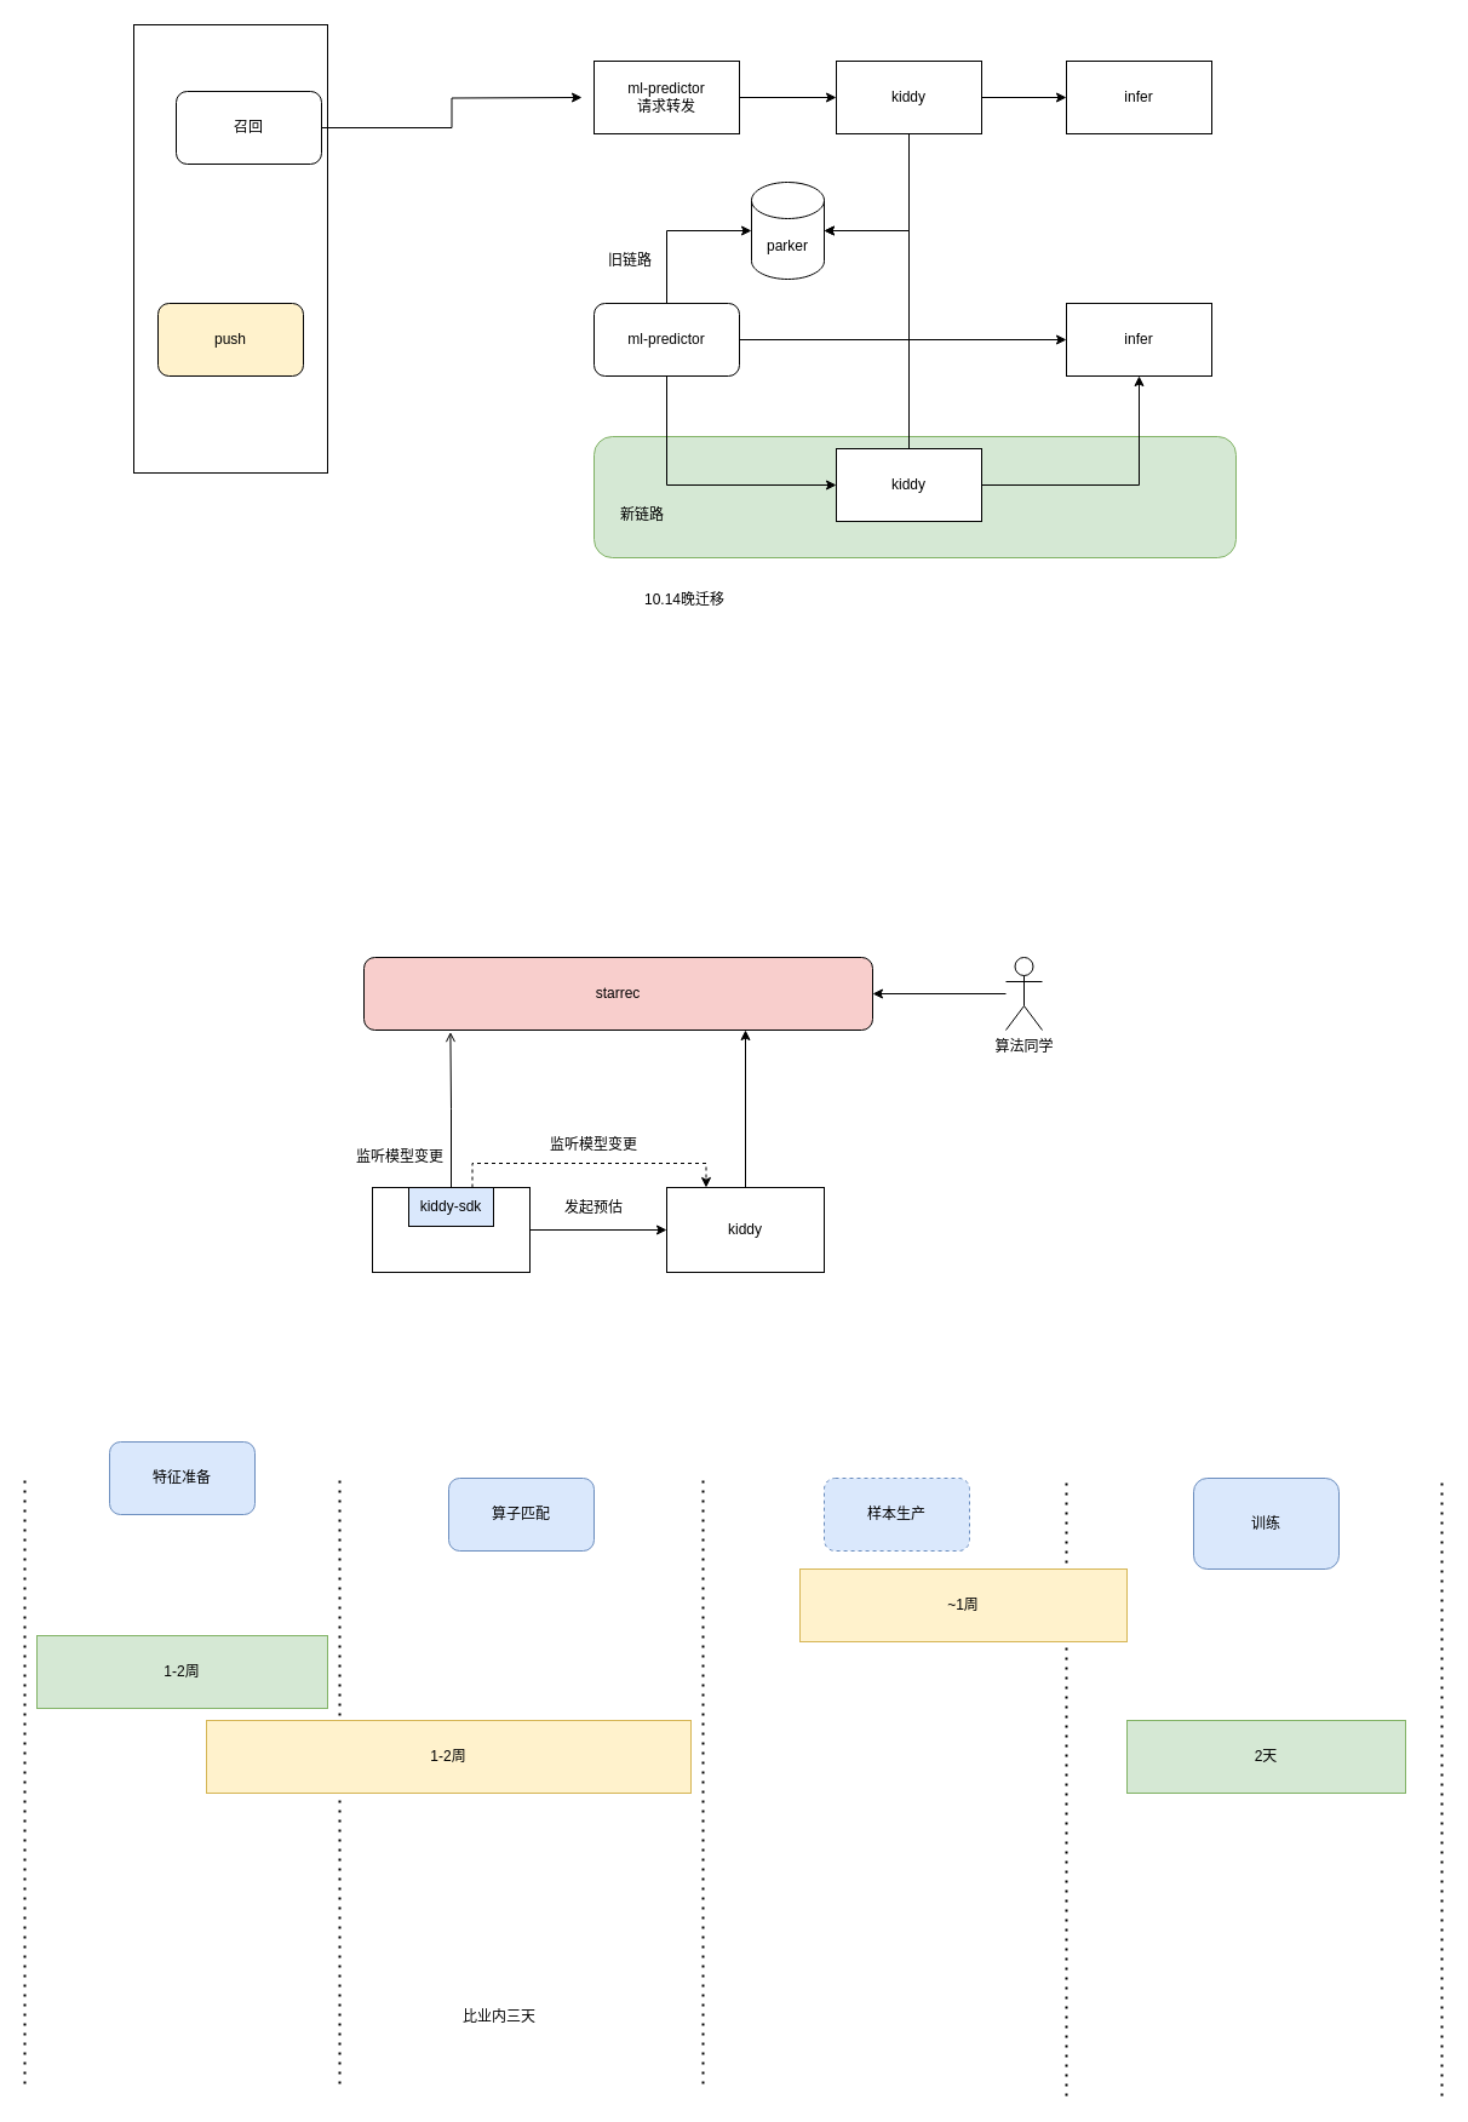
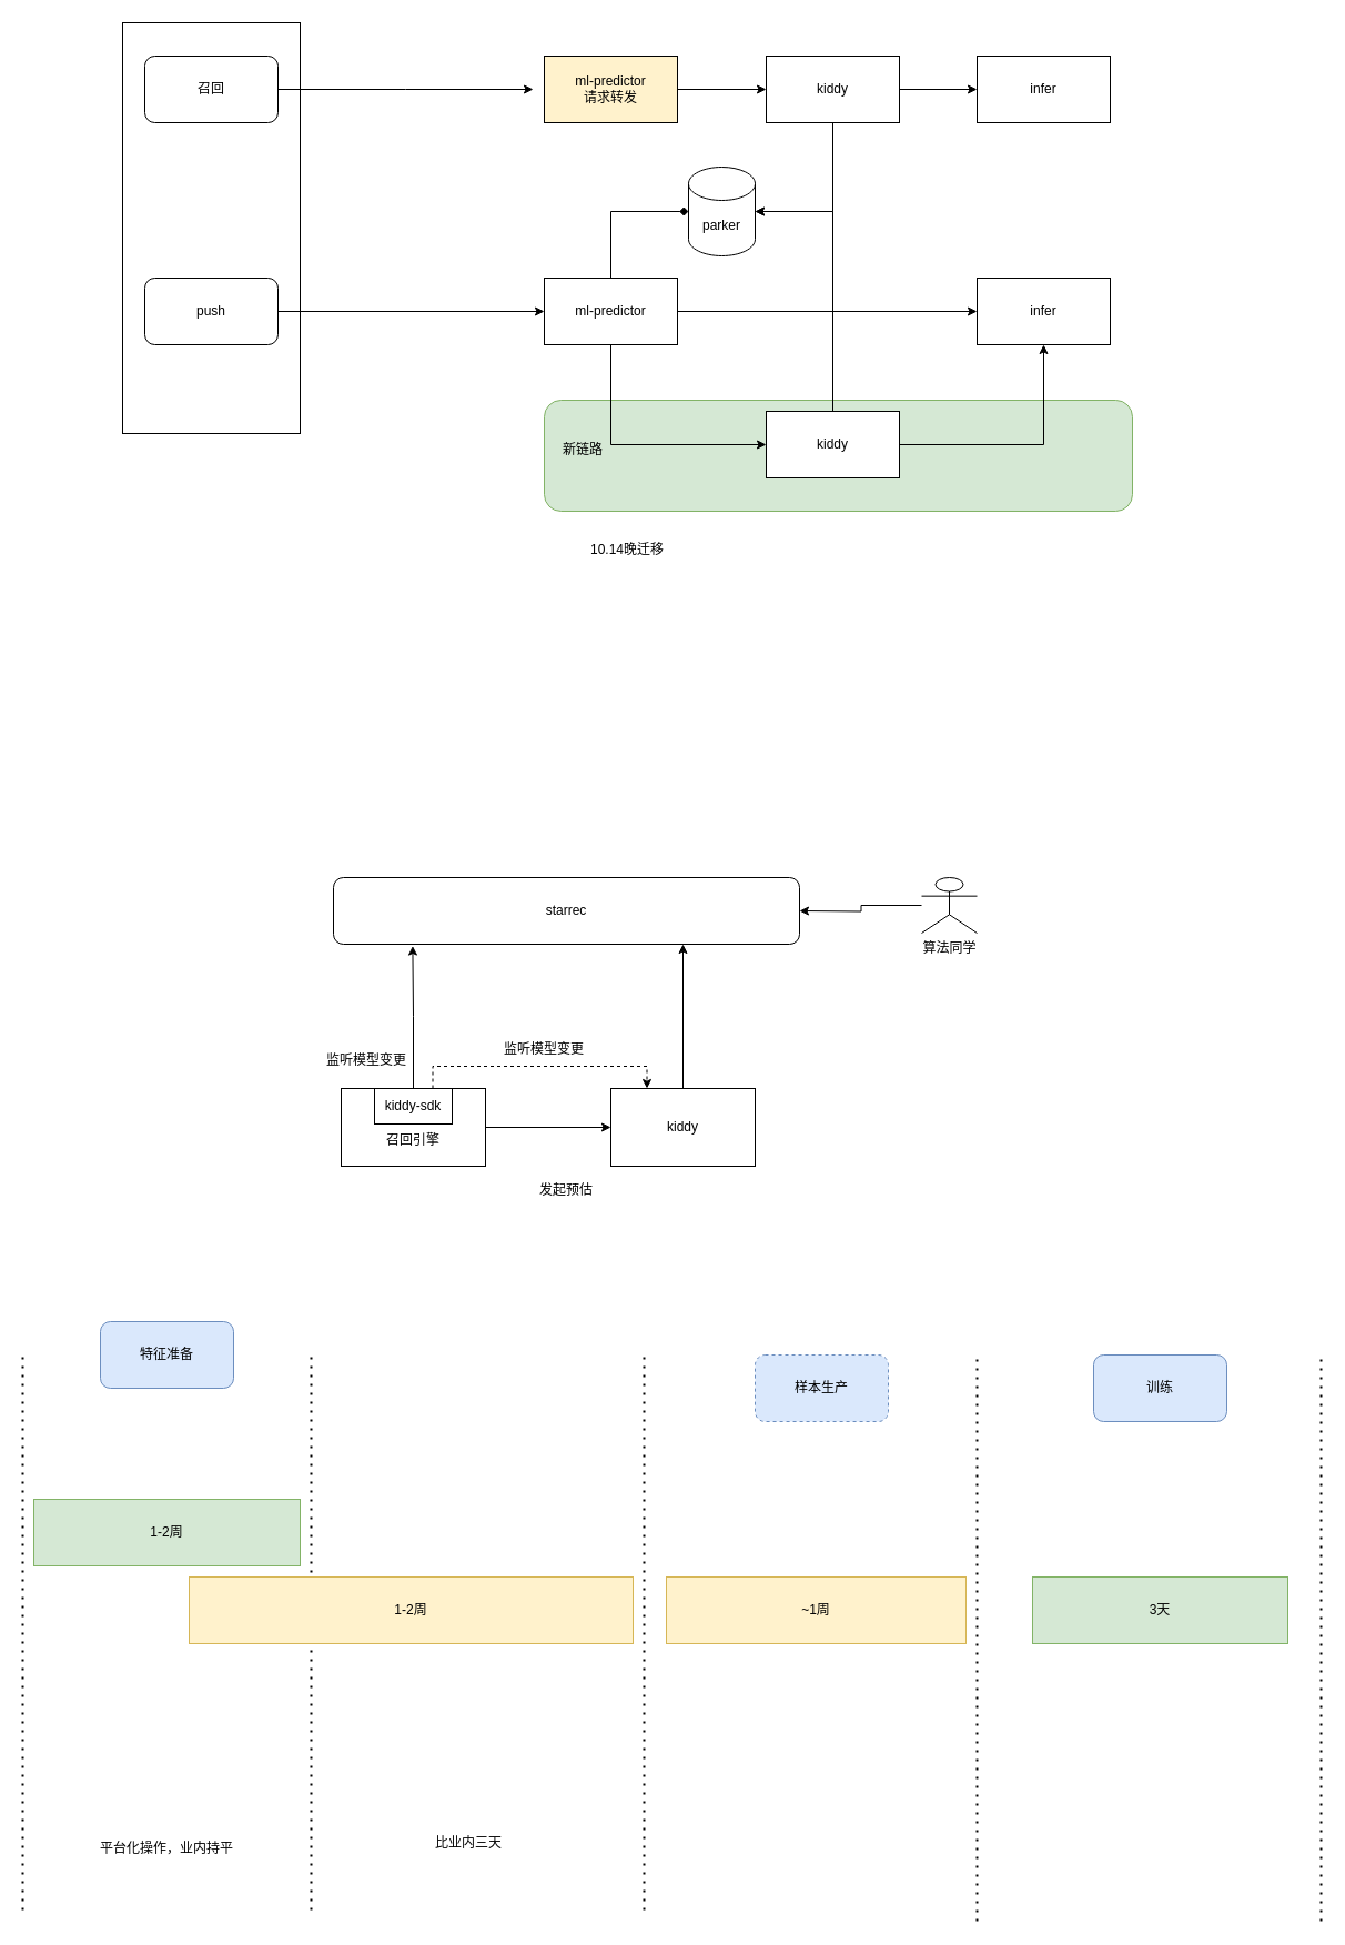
- <mxCell id="7" value="ml-predictor&lt;div&gt;请求转发&lt;/div&gt;" style="rounded=0;whiteSpace=wrap;html=1;" parent="1" vertex="1"><mxGeometry x="490" y="50" width="120" height="60" as="geometry" /></mxCell>
+ <mxCell id="7" value="ml-predictor&lt;div&gt;请求转发&lt;/div&gt;" style="rounded=0;whiteSpace=wrap;html=1;fillColor=#fff2cc;" parent="1" vertex="1"><mxGeometry x="490" y="50" width="120" height="60" as="geometry" /></mxCell>
- <mxCell id="5" value="召回" style="rounded=1;whiteSpace=wrap;html=1;" parent="1" vertex="1"><mxGeometry x="145" y="75" width="120" height="60" as="geometry" /></mxCell>
+ <mxCell id="5" value="召回" style="rounded=1;whiteSpace=wrap;html=1;" parent="1" vertex="1"><mxGeometry x="130" y="50" width="120" height="60" as="geometry" /></mxCell>
- <mxCell id="18" style="edgeStyle=orthogonalEdgeStyle;rounded=0;orthogonalLoop=1;jettySize=auto;html=1;exitX=0.5;exitY=0;exitDx=0;exitDy=0;entryX=0;entryY=0.5;entryDx=0;entryDy=0;entryPerimeter=0;" parent="1" source="14" target="17" edge="1"><mxGeometry relative="1" as="geometry" /></mxCell>
+ <mxCell id="18" style="edgeStyle=orthogonalEdgeStyle;rounded=0;orthogonalLoop=1;jettySize=auto;html=1;exitX=0.5;exitY=0;exitDx=0;exitDy=0;entryX=0;entryY=0.5;entryDx=0;entryDy=0;entryPerimeter=0;endArrow=diamond;" parent="1" source="14" target="17" edge="1"><mxGeometry relative="1" as="geometry" /></mxCell>
- <mxCell id="23" value="旧链路" style="text;html=1;align=center;verticalAlign=middle;whiteSpace=wrap;rounded=0;" parent="1" vertex="1"><mxGeometry x="490" y="200" width="60" height="30" as="geometry" /></mxCell>
- <mxCell id="11" value="push" style="rounded=1;whiteSpace=wrap;html=1;fillColor=#fff2cc;" parent="1" vertex="1"><mxGeometry x="130" y="250" width="120" height="60" as="geometry" /></mxCell>
+ <mxCell id="11" value="push" style="rounded=1;whiteSpace=wrap;html=1;" parent="1" vertex="1"><mxGeometry x="130" y="250" width="120" height="60" as="geometry" /></mxCell>
+ <mxCell id="10" style="edgeStyle=orthogonalEdgeStyle;rounded=0;orthogonalLoop=1;jettySize=auto;html=1;exitX=1;exitY=0.5;exitDx=0;exitDy=0;entryX=0;entryY=0.5;entryDx=0;entryDy=0;" parent="1" source="11" target="14" edge="1"><mxGeometry relative="1" as="geometry"><mxPoint x="500" y="280" as="targetPoint" /></mxGeometry></mxCell>
- <mxCell id="14" value="ml-predictor" style="whiteSpace=wrap;html=1;rounded=1;" parent="1" vertex="1"><mxGeometry x="490" y="250" width="120" height="60" as="geometry" /></mxCell>
+ <mxCell id="14" value="ml-predictor" style="rounded=0;whiteSpace=wrap;html=1;" parent="1" vertex="1"><mxGeometry x="490" y="250" width="120" height="60" as="geometry" /></mxCell>
- <mxCell id="24" value="新链路" style="text;html=1;align=center;verticalAlign=middle;whiteSpace=wrap;rounded=0;" parent="1" vertex="1"><mxGeometry x="500" y="410" width="60" height="30" as="geometry" /></mxCell>
+ <mxCell id="24" value="新链路" style="text;html=1;align=center;verticalAlign=middle;whiteSpace=wrap;rounded=0;" parent="1" vertex="1"><mxGeometry x="495" y="390" width="60" height="30" as="geometry" /></mxCell>
- <mxCell id="28" value="starrec" style="rounded=1;whiteSpace=wrap;html=1;fillColor=#f8cecc;" parent="1" vertex="1"><mxGeometry x="300" y="790" width="420" height="60" as="geometry" /></mxCell>
+ <mxCell id="28" value="starrec" style="rounded=1;whiteSpace=wrap;html=1;" parent="1" vertex="1"><mxGeometry x="300" y="790" width="420" height="60" as="geometry" /></mxCell>
- <mxCell id="27" value="算法同学" style="shape=umlActor;verticalLabelPosition=bottom;verticalAlign=top;html=1;outlineConnect=0;" parent="1" vertex="1"><mxGeometry x="830" y="790" width="30" height="60" as="geometry" /></mxCell>
+ <mxCell id="27" value="算法同学" style="shape=umlActor;verticalLabelPosition=bottom;verticalAlign=top;html=1;outlineConnect=0;" parent="1" vertex="1"><mxGeometry x="830" y="790" width="50" height="50" as="geometry" /></mxCell>
- <mxCell id="37" style="edgeStyle=orthogonalEdgeStyle;rounded=0;orthogonalLoop=1;jettySize=auto;html=1;exitX=0.5;exitY=0;exitDx=0;exitDy=0;entryX=0.17;entryY=1.026;entryDx=0;entryDy=0;entryPerimeter=0;endArrow=open;" parent="1" source="32" target="28" edge="1"><mxGeometry relative="1" as="geometry" /></mxCell>
+ <mxCell id="37" style="edgeStyle=orthogonalEdgeStyle;rounded=0;orthogonalLoop=1;jettySize=auto;html=1;exitX=0.5;exitY=0;exitDx=0;exitDy=0;entryX=0.17;entryY=1.026;entryDx=0;entryDy=0;entryPerimeter=0;" parent="1" source="32" target="28" edge="1"><mxGeometry relative="1" as="geometry" /></mxCell>
- <mxCell id="32" value="kiddy-sdk" style="rounded=0;whiteSpace=wrap;html=1;fillColor=#dae8fc;" parent="1" vertex="1"><mxGeometry x="337" y="980" width="70" height="32" as="geometry" /></mxCell>
+ <mxCell id="32" value="kiddy-sdk" style="rounded=0;whiteSpace=wrap;html=1;" parent="1" vertex="1"><mxGeometry x="337" y="980" width="70" height="32" as="geometry" /></mxCell>
- <mxCell id="36" value="发起预估" style="text;html=1;align=center;verticalAlign=middle;whiteSpace=wrap;rounded=0;" parent="1" vertex="1"><mxGeometry x="460" y="982" width="60" height="30" as="geometry" /></mxCell>
+ <mxCell id="36" value="发起预估" style="text;html=1;align=center;verticalAlign=middle;whiteSpace=wrap;rounded=0;" parent="1" vertex="1"><mxGeometry x="480" y="1057" width="60" height="30" as="geometry" /></mxCell>
+ <mxCell id="39" value="召回引擎" style="text;html=1;align=center;verticalAlign=middle;whiteSpace=wrap;rounded=0;" parent="1" vertex="1"><mxGeometry x="342" y="1012" width="60" height="30" as="geometry" /></mxCell>
- <mxCell id="44" value="算子匹配" style="rounded=1;whiteSpace=wrap;html=1;fillColor=#dae8fc;strokeColor=#6c8ebf;" vertex="1" parent="1"><mxGeometry x="370" y="1220" width="120" height="60" as="geometry" /></mxCell>
- <mxCell id="52" value="训练" style="rounded=1;whiteSpace=wrap;html=1;fillColor=#dae8fc;strokeColor=#6c8ebf;" vertex="1" parent="1"><mxGeometry x="985" y="1220" width="120" height="75" as="geometry" /></mxCell>
+ <mxCell id="52" value="训练" style="rounded=1;whiteSpace=wrap;html=1;fillColor=#dae8fc;strokeColor=#6c8ebf;" vertex="1" parent="1"><mxGeometry x="985" y="1220" width="120" height="60" as="geometry" /></mxCell>
- <mxCell id="51" value="~1周" style="rounded=0;whiteSpace=wrap;html=1;fillColor=#fff2cc;strokeColor=#d6b656;" vertex="1" parent="1"><mxGeometry x="660" y="1295" width="270" height="60" as="geometry" /></mxCell>
+ <mxCell id="51" value="~1周" style="rounded=0;whiteSpace=wrap;html=1;fillColor=#fff2cc;strokeColor=#d6b656;" vertex="1" parent="1"><mxGeometry x="600" y="1420" width="270" height="60" as="geometry" /></mxCell>
- <mxCell id="53" value="2天" style="rounded=0;whiteSpace=wrap;html=1;fillColor=#d5e8d4;strokeColor=#82b366;" vertex="1" parent="1"><mxGeometry x="930" y="1420" width="230" height="60" as="geometry" /></mxCell>
+ <mxCell id="53" value="3天" style="rounded=0;whiteSpace=wrap;html=1;fillColor=#d5e8d4;strokeColor=#82b366;" vertex="1" parent="1"><mxGeometry x="930" y="1420" width="230" height="60" as="geometry" /></mxCell>
+ <mxCell id="46" value="平台化操作，业内持平" style="text;html=1;align=center;verticalAlign=middle;whiteSpace=wrap;rounded=0;" vertex="1" parent="1"><mxGeometry x="75" y="1650" width="150" height="30" as="geometry" /></mxCell>
- <mxCell id="48" value="比业内三天" style="text;html=1;align=center;verticalAlign=middle;whiteSpace=wrap;rounded=0;" vertex="1" parent="1"><mxGeometry x="337" y="1650" width="150" height="30" as="geometry" /></mxCell>
+ <mxCell id="48" value="比业内三天" style="text;html=1;align=center;verticalAlign=middle;whiteSpace=wrap;rounded=0;" vertex="1" parent="1"><mxGeometry x="347" y="1645" width="150" height="30" as="geometry" /></mxCell>
